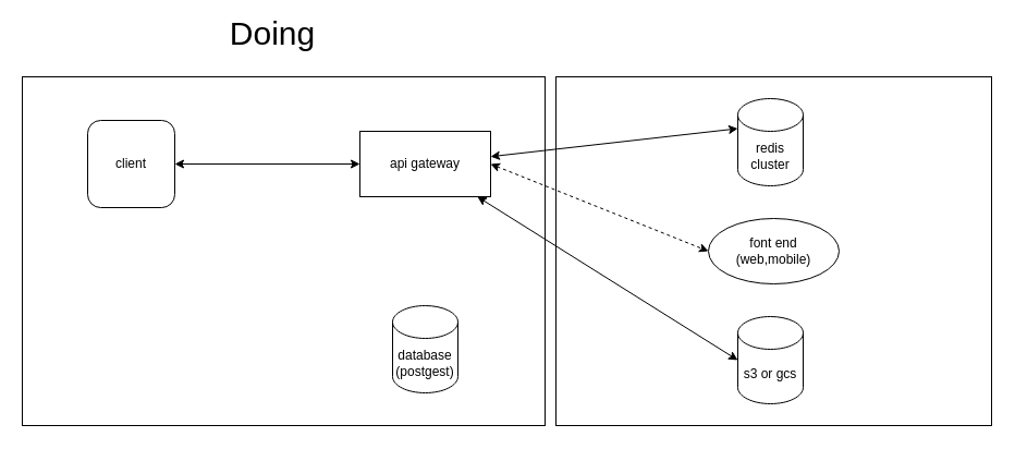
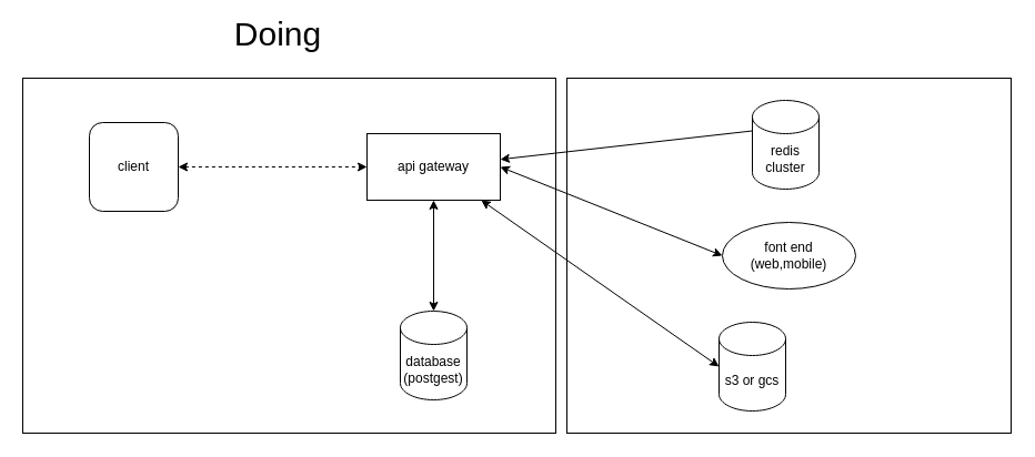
- <mxCell id="15" value="" style="endArrow=classic;startArrow=classic;html=1;entryX=0;entryY=0;entryDx=0;entryDy=27.5;entryPerimeter=0;" edge="1" parent="1" source="5" target="14"><mxGeometry width="50" height="50" relative="1" as="geometry"><mxPoint x="490" y="470" as="sourcePoint" /><mxPoint x="540" y="420" as="targetPoint" /></mxGeometry></mxCell>
+ <mxCell id="15" value="" style="endArrow=none;startArrow=classic;html=1;entryX=0;entryY=0;entryDx=0;entryDy=27.5;entryPerimeter=0;" edge="1" parent="1" source="5" target="14"><mxGeometry width="50" height="50" relative="1" as="geometry"><mxPoint x="490" y="470" as="sourcePoint" /><mxPoint x="540" y="420" as="targetPoint" /></mxGeometry></mxCell>
- <mxCell id="10" value="" style="endArrow=classic;startArrow=classic;html=1;entryX=0;entryY=0.5;entryDx=0;entryDy=0;" edge="1" parent="1" source="4" target="5"><mxGeometry width="50" height="50" relative="1" as="geometry"><mxPoint x="210" y="180" as="sourcePoint" /><mxPoint x="260" y="130" as="targetPoint" /></mxGeometry></mxCell>
+ <mxCell id="10" value="" style="endArrow=classic;startArrow=classic;html=1;entryX=0;entryY=0.5;entryDx=0;entryDy=0;dashed=1;" edge="1" parent="1" source="4" target="5"><mxGeometry width="50" height="50" relative="1" as="geometry"><mxPoint x="210" y="180" as="sourcePoint" /><mxPoint x="260" y="130" as="targetPoint" /></mxGeometry></mxCell>
- <mxCell id="12" value="" style="endArrow=classic;startArrow=classic;html=1;entryX=0;entryY=0.5;entryDx=0;entryDy=0;exitX=1;exitY=0.5;exitDx=0;exitDy=0;dashed=1;" edge="1" parent="1" source="5" target="8"><mxGeometry width="50" height="50" relative="1" as="geometry"><mxPoint x="520" y="180" as="sourcePoint" /><mxPoint x="570" y="130" as="targetPoint" /></mxGeometry></mxCell>
+ <mxCell id="12" value="" style="endArrow=classic;startArrow=classic;html=1;entryX=0;entryY=0.5;entryDx=0;entryDy=0;exitX=1;exitY=0.5;exitDx=0;exitDy=0;" edge="1" parent="1" source="5" target="8"><mxGeometry width="50" height="50" relative="1" as="geometry"><mxPoint x="520" y="180" as="sourcePoint" /><mxPoint x="570" y="130" as="targetPoint" /></mxGeometry></mxCell>
+ <mxCell id="11" value="" style="endArrow=classic;startArrow=classic;html=1;entryX=0.5;entryY=1;entryDx=0;entryDy=0;exitX=0.5;exitY=0;exitDx=0;exitDy=0;exitPerimeter=0;" edge="1" parent="1" source="6" target="5"><mxGeometry width="50" height="50" relative="1" as="geometry"><mxPoint x="370" y="270" as="sourcePoint" /><mxPoint x="420" y="220" as="targetPoint" /></mxGeometry></mxCell>
- <mxCell id="9" value="s3 or gcs" style="shape=cylinder3;whiteSpace=wrap;html=1;boundedLbl=1;backgroundOutline=1;size=15;" vertex="1" parent="1"><mxGeometry x="677" y="290" width="60" height="80" as="geometry" /></mxCell>
+ <mxCell id="9" value="s3 or gcs" style="shape=cylinder3;whiteSpace=wrap;html=1;boundedLbl=1;backgroundOutline=1;size=15;" vertex="1" parent="1"><mxGeometry x="647" y="290" width="60" height="80" as="geometry" /></mxCell>
